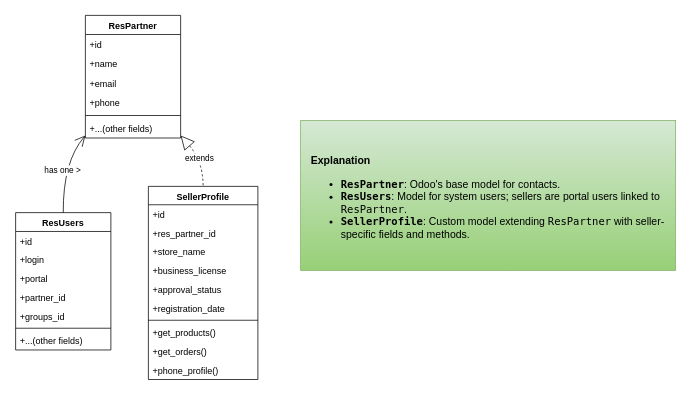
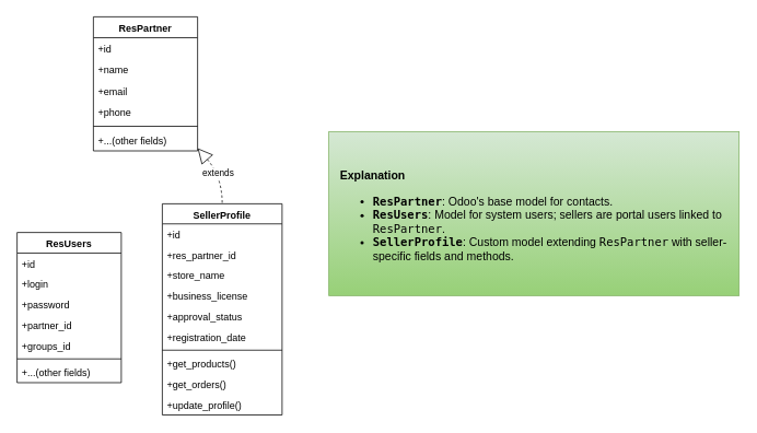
- <mxCell id="28" value="has one &gt;" style="curved=1;startArrow=open;startSize=12;endArrow=none;exitX=0;exitY=0.98;entryX=0.5;entryY=0;rounded=0;" edge="1" parent="1" source="2" target="20"><mxGeometry relative="1" as="geometry"><Array as="points"><mxPoint x="83" y="215" /></Array></mxGeometry></mxCell>
- <mxCell id="23" value="+portal" style="text;strokeColor=none;fillColor=none;align=left;verticalAlign=top;spacingLeft=4;spacingRight=4;overflow=hidden;rotatable=0;points=[[0,0.5],[1,0.5]];portConstraint=eastwest;" vertex="1" parent="20"><mxGeometry y="75.143" width="127" height="25" as="geometry" /></mxCell>
+ <mxCell id="23" value="+password" style="text;strokeColor=none;fillColor=none;align=left;verticalAlign=top;spacingLeft=4;spacingRight=4;overflow=hidden;rotatable=0;points=[[0,0.5],[1,0.5]];portConstraint=eastwest;" vertex="1" parent="20"><mxGeometry y="75.143" width="127" height="25" as="geometry" /></mxCell>
- <mxCell id="19" value="+phone_profile()" style="text;strokeColor=none;fillColor=none;align=left;verticalAlign=top;spacingLeft=4;spacingRight=4;overflow=hidden;rotatable=0;points=[[0,0.5],[1,0.5]];portConstraint=eastwest;" vertex="1" parent="9"><mxGeometry y="232.5" width="146" height="25" as="geometry" /></mxCell>
+ <mxCell id="19" value="+update_profile()" style="text;strokeColor=none;fillColor=none;align=left;verticalAlign=top;spacingLeft=4;spacingRight=4;overflow=hidden;rotatable=0;points=[[0,0.5],[1,0.5]];portConstraint=eastwest;" vertex="1" parent="9"><mxGeometry y="232.5" width="146" height="25" as="geometry" /></mxCell>
